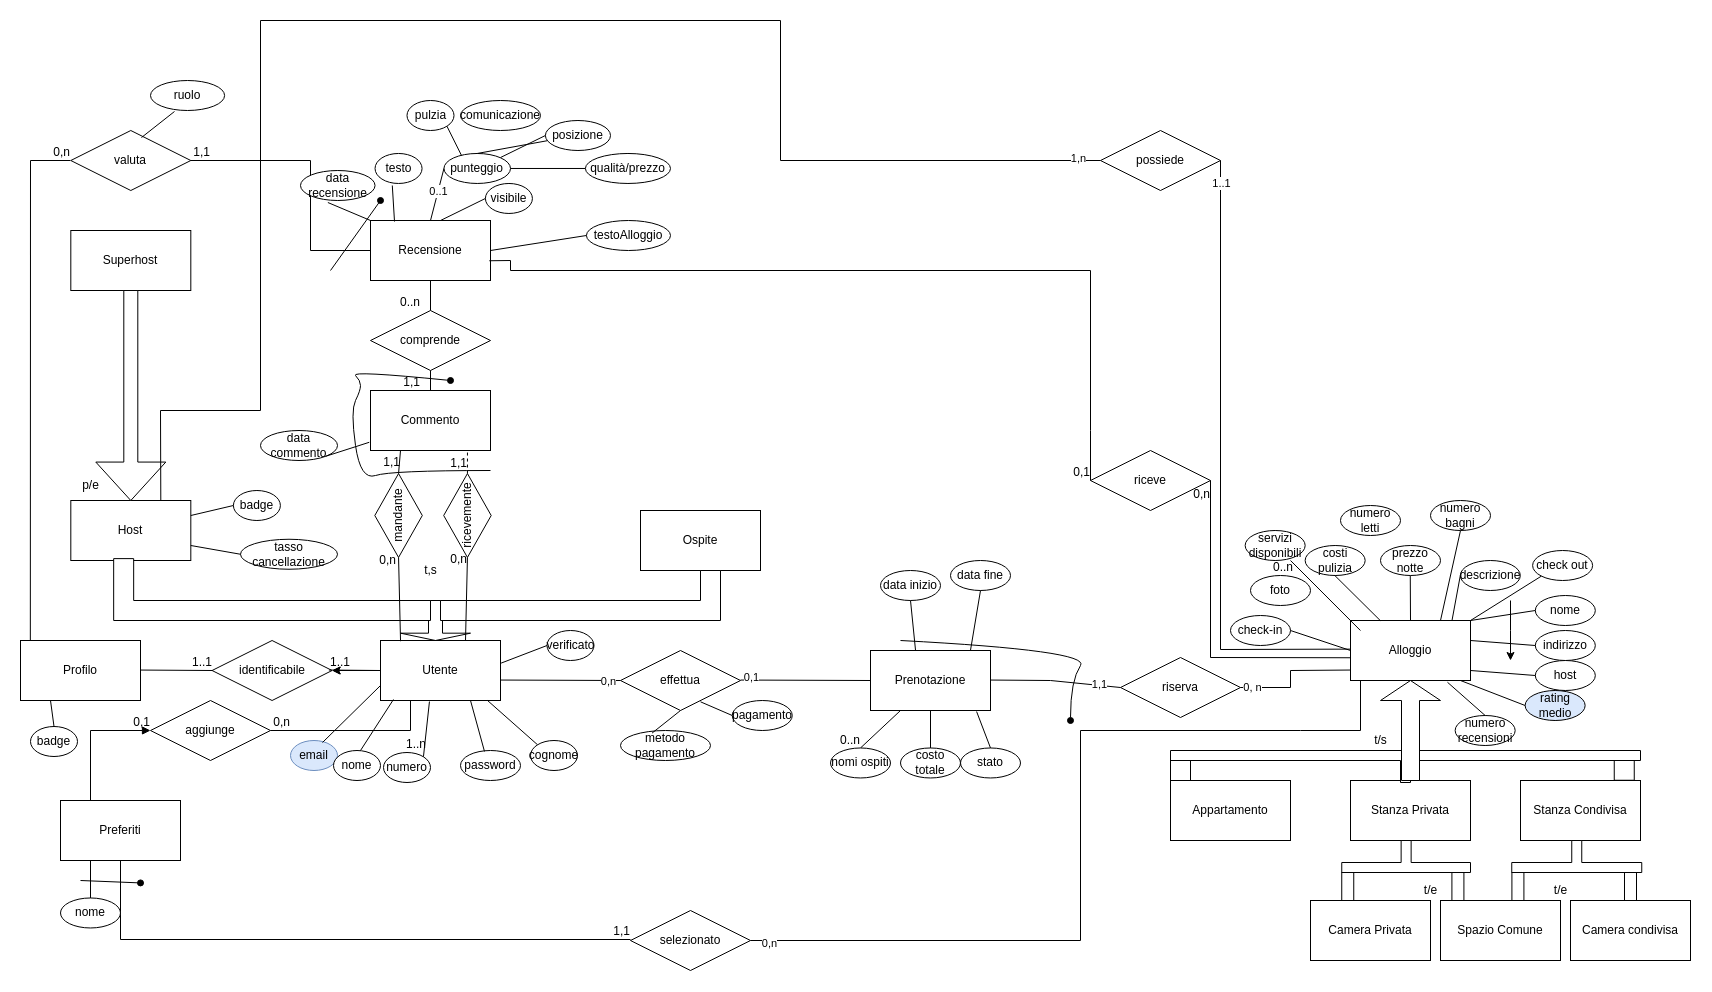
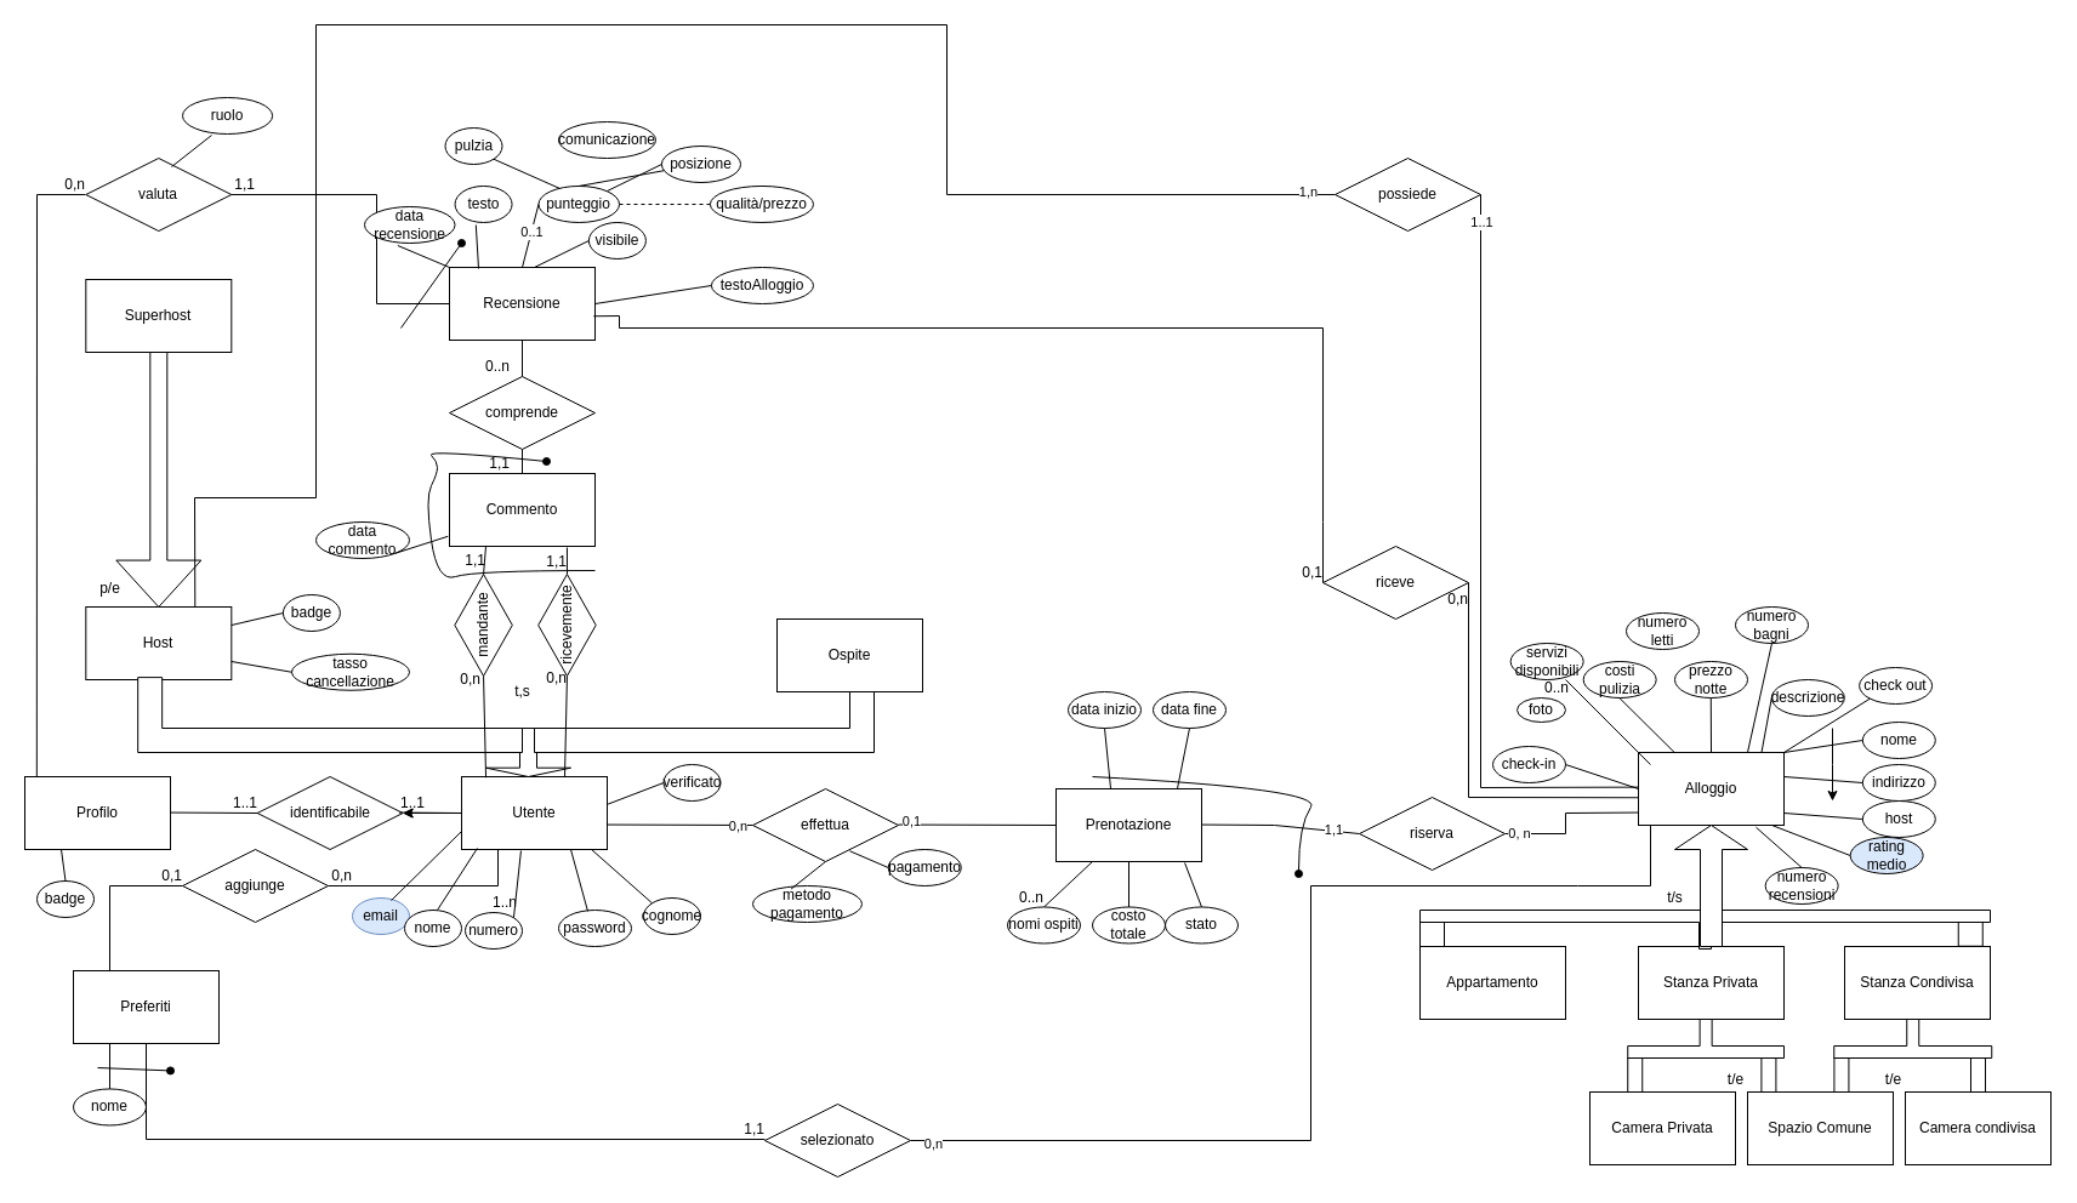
- <mxCell id="164" value="pulzia" style="ellipse;whiteSpace=wrap;html=1;align=center;" parent="1" vertex="1"><mxGeometry x="406.5" y="100" width="47" height="30" as="geometry" /></mxCell>
+ <mxCell id="164" value="pulzia" style="ellipse;whiteSpace=wrap;html=1;align=center;" parent="1" vertex="1"><mxGeometry x="366.5" y="105" width="47" height="30" as="geometry" /></mxCell>
- <mxCell id="170" value="" style="endArrow=none;html=1;rounded=0;entryX=0;entryY=0.5;entryDx=0;entryDy=0;exitX=1;exitY=0.5;exitDx=0;exitDy=0;" parent="1" source="144" target="169" edge="1"><mxGeometry relative="1" as="geometry"><mxPoint x="540" y="190" as="sourcePoint" /><mxPoint x="602.263" y="162.984" as="targetPoint" /><Array as="points" /></mxGeometry></mxCell>
+ <mxCell id="170" value="" style="endArrow=none;html=1;rounded=0;entryX=0;entryY=0.5;entryDx=0;entryDy=0;exitX=1;exitY=0.5;exitDx=0;exitDy=0;dashed=1;" parent="1" source="144" target="169" edge="1"><mxGeometry relative="1" as="geometry"><mxPoint x="540" y="190" as="sourcePoint" /><mxPoint x="602.263" y="162.984" as="targetPoint" /><Array as="points" /></mxGeometry></mxCell>
- <mxCell id="132" value="" style="endArrow=none;html=1;rounded=0;exitX=1;exitY=0.5;exitDx=0;exitDy=0;entryX=0.808;entryY=1.017;entryDx=0;entryDy=0;entryPerimeter=0;dashed=1;" parent="1" source="127" target="126" edge="1"><mxGeometry relative="1" as="geometry"><mxPoint x="411.95" y="494.3" as="sourcePoint" /><mxPoint x="412" y="470" as="targetPoint" /></mxGeometry></mxCell>
+ <mxCell id="132" value="" style="endArrow=none;html=1;rounded=0;exitX=1;exitY=0.5;exitDx=0;exitDy=0;entryX=0.808;entryY=1.017;entryDx=0;entryDy=0;entryPerimeter=0;" parent="1" source="127" target="126" edge="1"><mxGeometry relative="1" as="geometry"><mxPoint x="411.95" y="494.3" as="sourcePoint" /><mxPoint x="412" y="470" as="targetPoint" /></mxGeometry></mxCell>
- <mxCell id="92" value="data fine" style="ellipse;whiteSpace=wrap;html=1;align=center;" parent="1" vertex="1"><mxGeometry x="950" y="560" width="60" height="30" as="geometry" /></mxCell>
+ <mxCell id="92" value="data fine" style="ellipse;whiteSpace=wrap;html=1;align=center;" parent="1" vertex="1"><mxGeometry x="950" y="570" width="60" height="30" as="geometry" /></mxCell>
- <mxCell id="73" value="foto" style="ellipse;whiteSpace=wrap;html=1;align=center;" parent="1" vertex="1"><mxGeometry x="1250" y="575" width="60" height="30" as="geometry" /></mxCell>
+ <mxCell id="73" value="foto" style="ellipse;whiteSpace=wrap;html=1;align=center;" parent="1" vertex="1"><mxGeometry x="1250" y="575" width="40" height="20" as="geometry" /></mxCell>
- <mxCell id="103" value="" style="endArrow=block;html=1;rounded=0;entryX=0;entryY=0.5;entryDx=0;entryDy=0;exitX=0.25;exitY=0;exitDx=0;exitDy=0;" parent="1" source="15" target="2" edge="1"><mxGeometry relative="1" as="geometry"><mxPoint x="120" y="780" as="sourcePoint" /><mxPoint x="280" y="780" as="targetPoint" /><Array as="points"><mxPoint x="90" y="730" /></Array></mxGeometry></mxCell>
+ <mxCell id="103" value="" style="endArrow=none;html=1;rounded=0;entryX=0;entryY=0.5;entryDx=0;entryDy=0;exitX=0.25;exitY=0;exitDx=0;exitDy=0;" parent="1" source="15" target="2" edge="1"><mxGeometry relative="1" as="geometry"><mxPoint x="120" y="780" as="sourcePoint" /><mxPoint x="280" y="780" as="targetPoint" /><Array as="points"><mxPoint x="90" y="730" /></Array></mxGeometry></mxCell>
